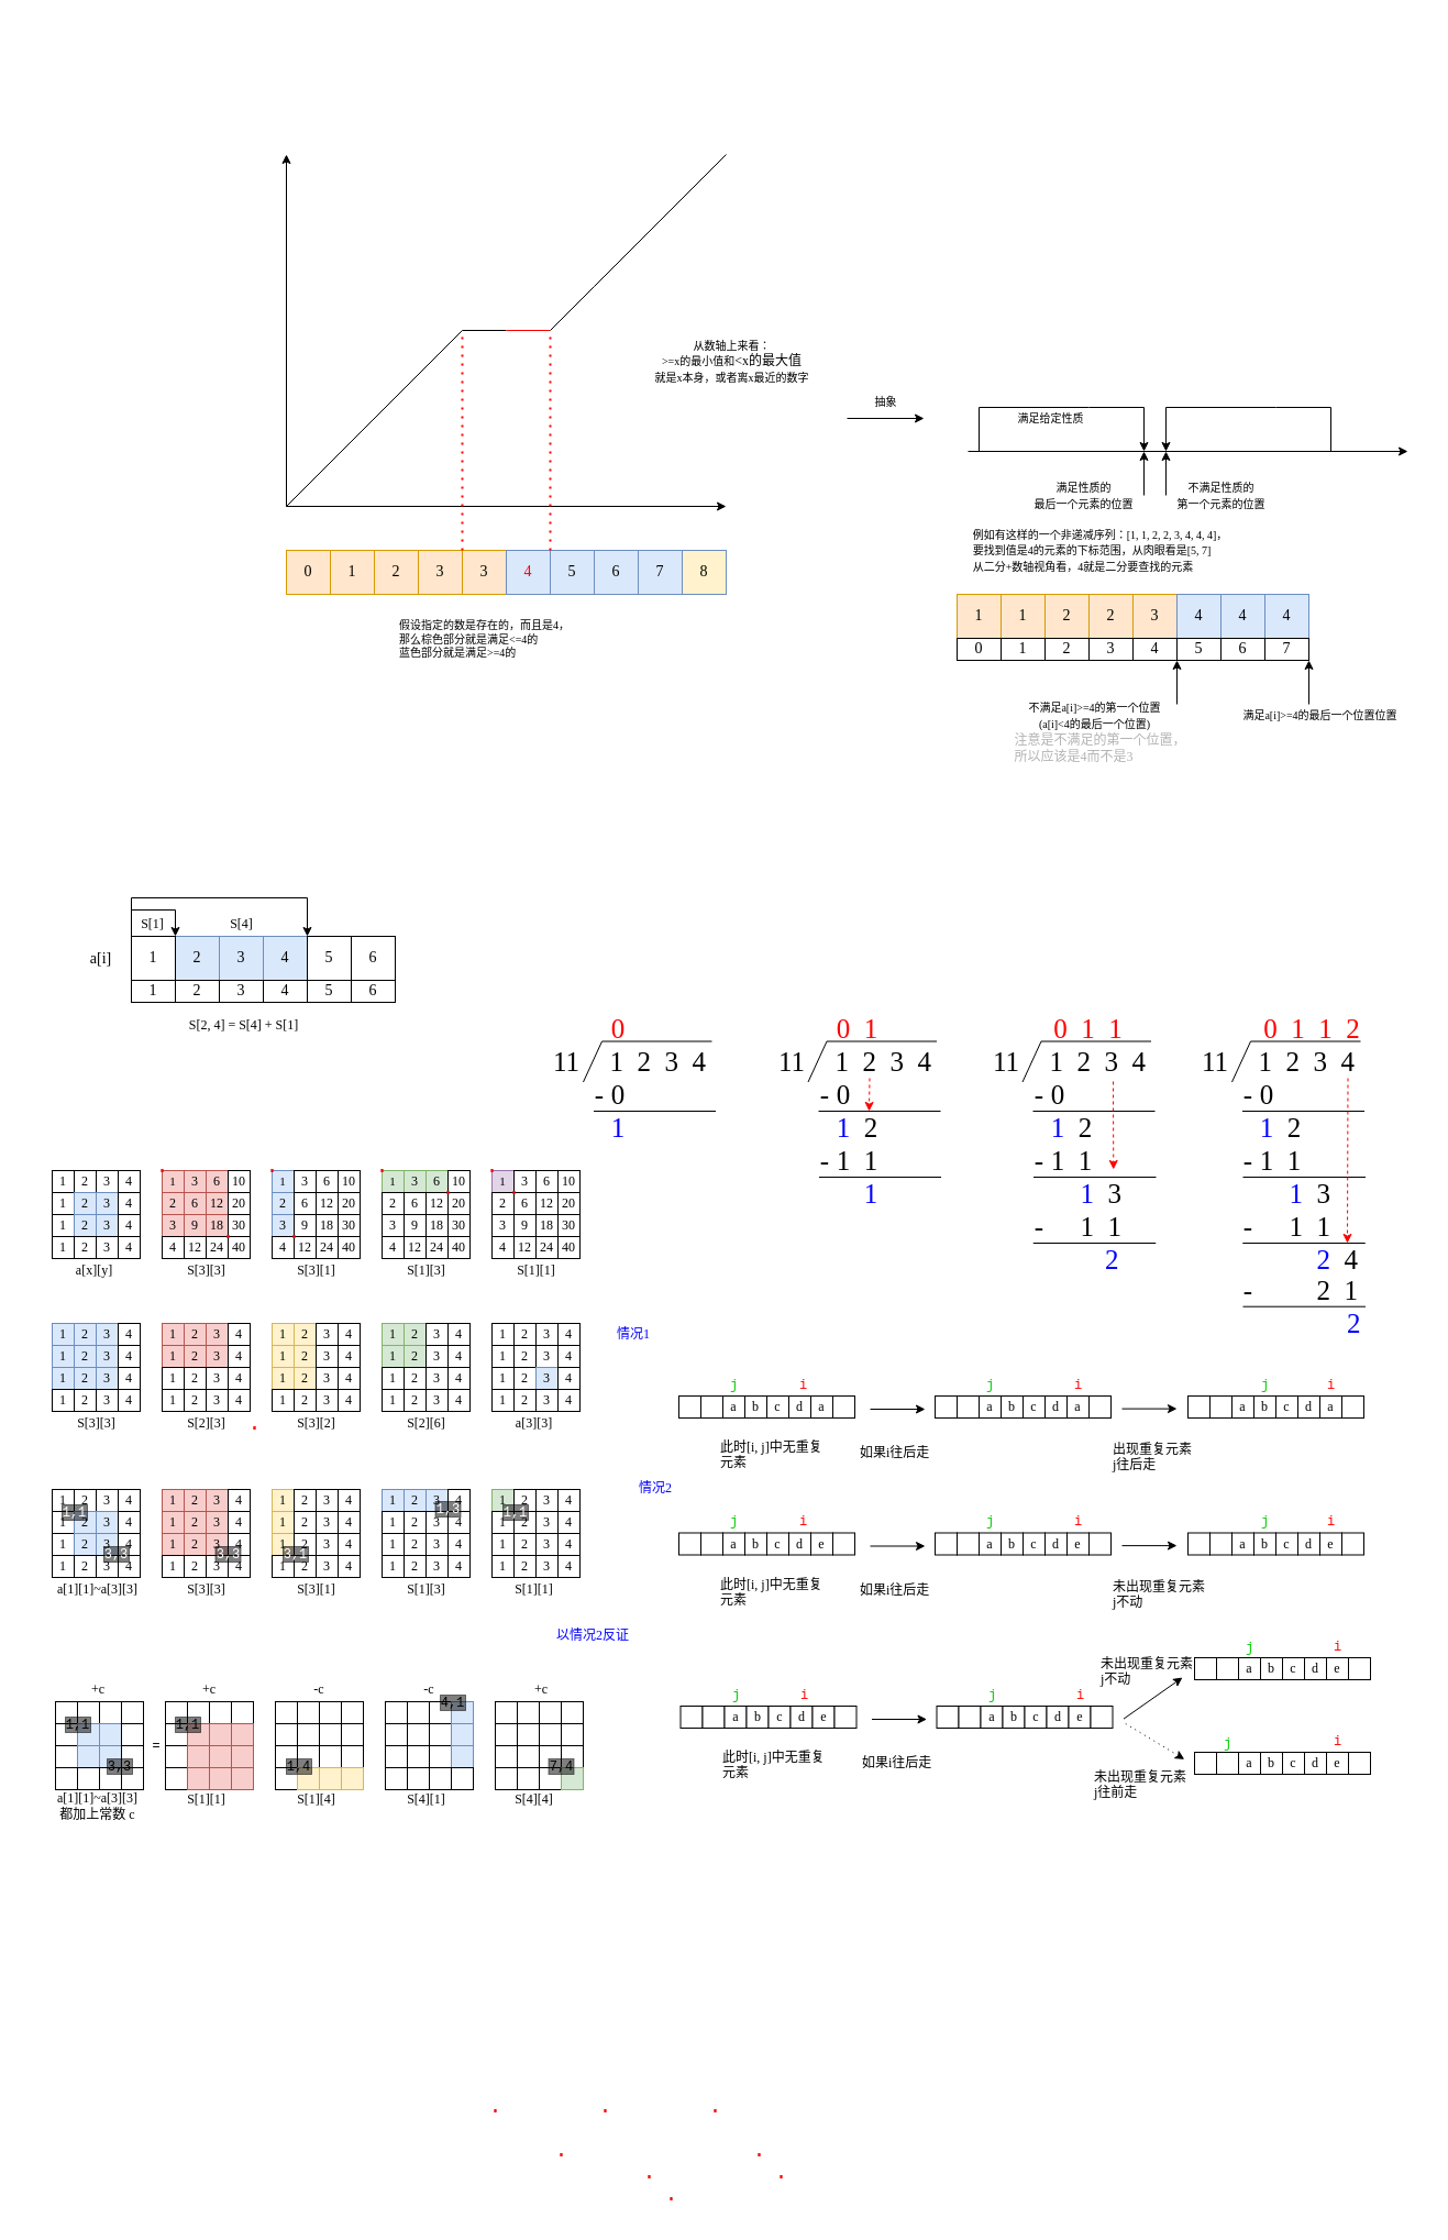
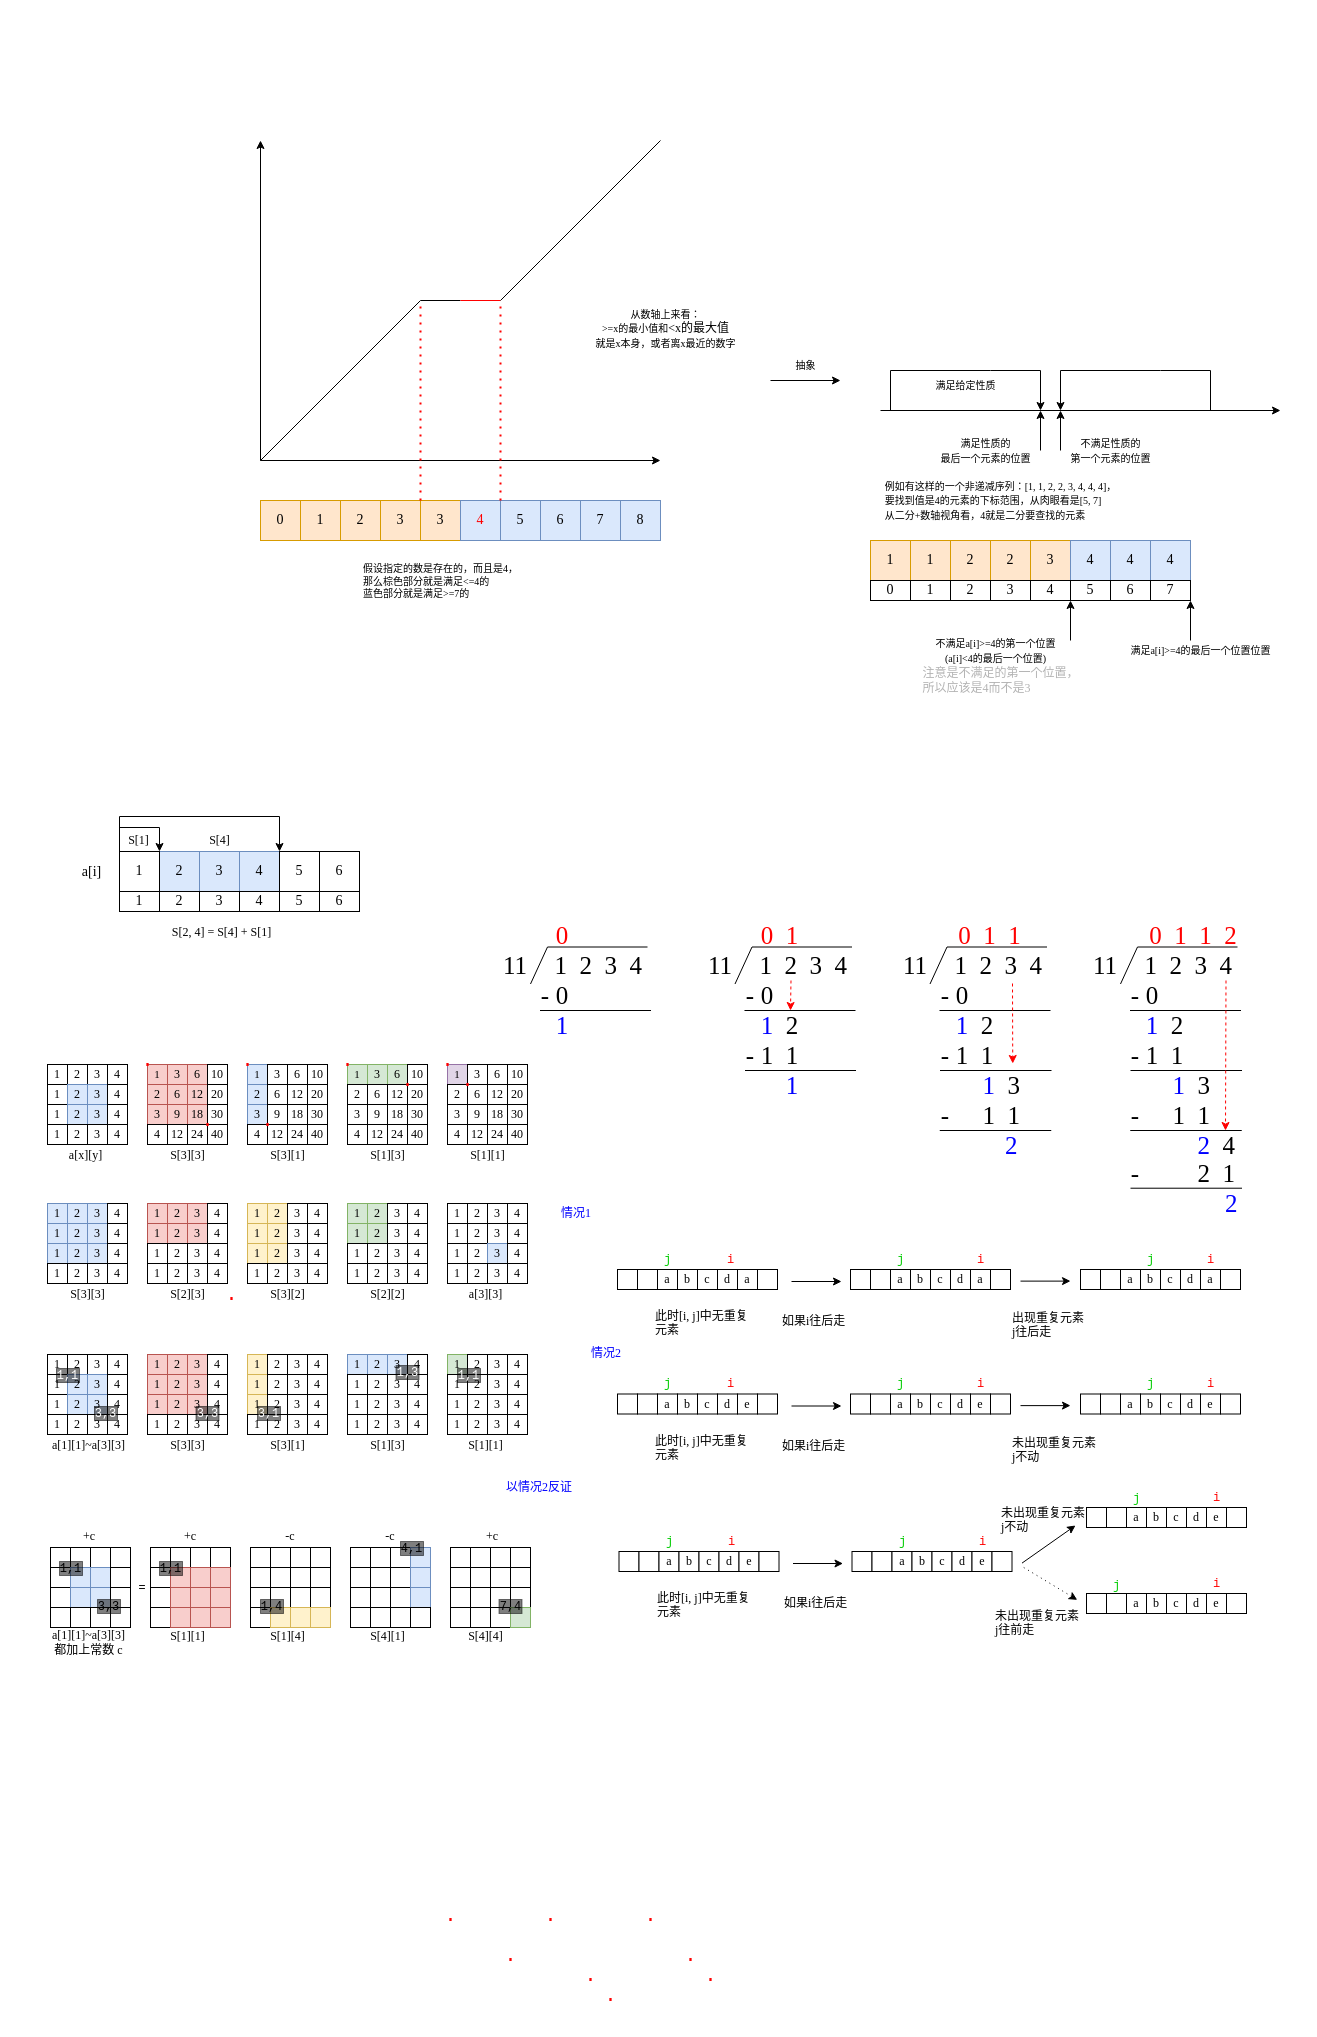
- <mxCell id="76" value="&lt;font size=&quot;1&quot; face=&quot;Songti TC&quot;&gt;满足给定性质&lt;br&gt;&lt;/font&gt;" style="text;html=1;align=center;verticalAlign=middle;resizable=0;points=[];autosize=1;strokeColor=none;fillColor=none;" parent="1" vertex="1"><mxGeometry x="905" y="365" width="100" height="30" as="geometry" /></mxCell>
+ <mxCell id="76" value="&lt;font size=&quot;1&quot; face=&quot;Songti TC&quot;&gt;满足给定性质&lt;br&gt;&lt;/font&gt;" style="text;html=1;align=center;verticalAlign=middle;resizable=0;points=[];autosize=1;strokeColor=none;fillColor=none;" parent="1" vertex="1"><mxGeometry x="915" y="370" width="100" height="30" as="geometry" /></mxCell>
- <mxCell id="58" value="8" style="rounded=0;whiteSpace=wrap;html=1;fillColor=#fff2cc;strokeColor=#6c8ebf;fontFamily=Songti TC;fontSize=14;" parent="1" vertex="1"><mxGeometry x="620" y="500" width="40" height="40" as="geometry" /></mxCell>
+ <mxCell id="58" value="8" style="rounded=0;whiteSpace=wrap;html=1;fillColor=#dae8fc;strokeColor=#6c8ebf;fontFamily=Songti TC;fontSize=14;" parent="1" vertex="1"><mxGeometry x="620" y="500" width="40" height="40" as="geometry" /></mxCell>
- <mxCell id="68" value="&lt;div style=&quot;text-align: left;&quot;&gt;&lt;span style=&quot;font-family: &amp;quot;Songti TC&amp;quot;; font-size: x-small; background-color: initial;&quot;&gt;假设指定的数是存在的，而且是4，&lt;/span&gt;&lt;/div&gt;&lt;font face=&quot;Songti TC&quot; size=&quot;1&quot;&gt;&lt;div style=&quot;text-align: left;&quot;&gt;&lt;span style=&quot;background-color: initial;&quot;&gt;那么棕色部分就是满足&amp;lt;=4的&lt;/span&gt;&lt;/div&gt;&lt;div style=&quot;text-align: left;&quot;&gt;&lt;span style=&quot;background-color: initial;&quot;&gt;蓝色部分就是满足&amp;gt;=4的&lt;/span&gt;&lt;/div&gt;&lt;/font&gt;" style="text;html=1;align=center;verticalAlign=middle;resizable=0;points=[];autosize=1;strokeColor=none;fillColor=none;" parent="1" vertex="1"><mxGeometry x="335" y="550" width="210" height="60" as="geometry" /></mxCell>
+ <mxCell id="68" value="&lt;div style=&quot;text-align: left;&quot;&gt;&lt;span style=&quot;font-family: &amp;quot;Songti TC&amp;quot;; font-size: x-small; background-color: initial;&quot;&gt;假设指定的数是存在的，而且是4，&lt;/span&gt;&lt;/div&gt;&lt;font face=&quot;Songti TC&quot; size=&quot;1&quot;&gt;&lt;div style=&quot;text-align: left;&quot;&gt;&lt;span style=&quot;background-color: initial;&quot;&gt;那么棕色部分就是满足&amp;lt;=4的&lt;/span&gt;&lt;/div&gt;&lt;div style=&quot;text-align: left;&quot;&gt;&lt;span style=&quot;background-color: initial;&quot;&gt;蓝色部分就是满足&amp;gt;=7的&lt;/span&gt;&lt;/div&gt;&lt;/font&gt;" style="text;html=1;align=center;verticalAlign=middle;resizable=0;points=[];autosize=1;strokeColor=none;fillColor=none;" parent="1" vertex="1"><mxGeometry x="335" y="550" width="210" height="60" as="geometry" /></mxCell>
- <mxCell id="296" value="&lt;font face=&quot;Songti TC&quot;&gt;S[2][6]&lt;/font&gt;" style="text;html=1;align=center;verticalAlign=middle;resizable=0;points=[];autosize=1;" parent="1" vertex="1"><mxGeometry x="363" y="1281" width="48" height="26" as="geometry" /></mxCell>
+ <mxCell id="296" value="&lt;font face=&quot;Songti TC&quot;&gt;S[2][2]&lt;/font&gt;" style="text;html=1;align=center;verticalAlign=middle;resizable=0;points=[];autosize=1;" parent="1" vertex="1"><mxGeometry x="363" y="1281" width="48" height="26" as="geometry" /></mxCell>
- <mxCell id="575" value="&lt;font color=&quot;#0000ff&quot; face=&quot;Songti TC&quot;&gt;情况2&lt;/font&gt;" style="text;html=1;align=left;verticalAlign=top;resizable=0;points=[];autosize=1;" vertex="1" parent="1"><mxGeometry x="579" y="1338.5" width="48" height="26" as="geometry" /></mxCell>
+ <mxCell id="575" value="&lt;font color=&quot;#0000ff&quot; face=&quot;Songti TC&quot;&gt;情况2&lt;/font&gt;" style="text;html=1;align=left;verticalAlign=top;resizable=0;points=[];autosize=1;" vertex="1" parent="1"><mxGeometry x="589" y="1338.5" width="48" height="26" as="geometry" /></mxCell>
